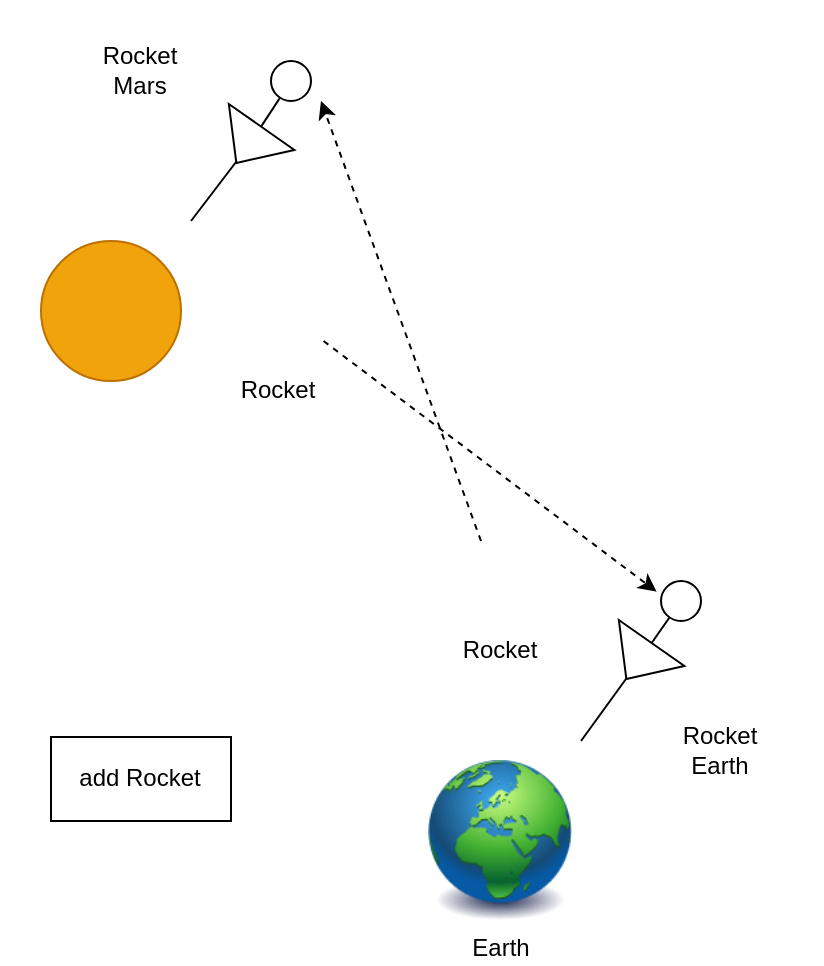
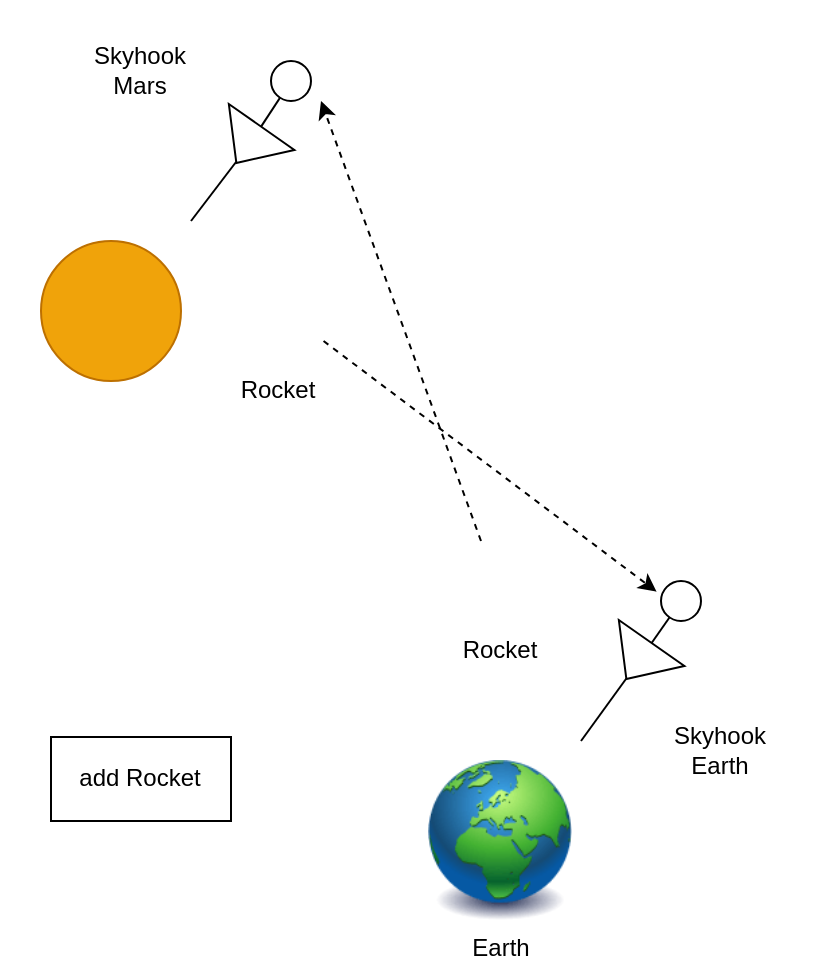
- <mxCell id="21" value="Rocket Mars" style="text;html=1;strokeColor=none;fillColor=none;align=center;verticalAlign=middle;whiteSpace=wrap;rounded=0;strokeWidth=1;opacity=30;" parent="1" vertex="1"><mxGeometry x="40" y="20" width="60" height="30" as="geometry" /></mxCell>
+ <mxCell id="21" value="Skyhook Mars" style="text;html=1;strokeColor=none;fillColor=none;align=center;verticalAlign=middle;whiteSpace=wrap;rounded=0;strokeWidth=1;opacity=30;" parent="1" vertex="1"><mxGeometry x="40" y="20" width="60" height="30" as="geometry" /></mxCell>
- <mxCell id="20" value="Rocket Earth" style="text;html=1;strokeColor=none;fillColor=none;align=center;verticalAlign=middle;whiteSpace=wrap;rounded=0;strokeWidth=1;opacity=30;" parent="1" vertex="1"><mxGeometry x="330" y="360" width="60" height="30" as="geometry" /></mxCell>
+ <mxCell id="20" value="Skyhook Earth" style="text;html=1;strokeColor=none;fillColor=none;align=center;verticalAlign=middle;whiteSpace=wrap;rounded=0;strokeWidth=1;opacity=30;" parent="1" vertex="1"><mxGeometry x="330" y="360" width="60" height="30" as="geometry" /></mxCell>
